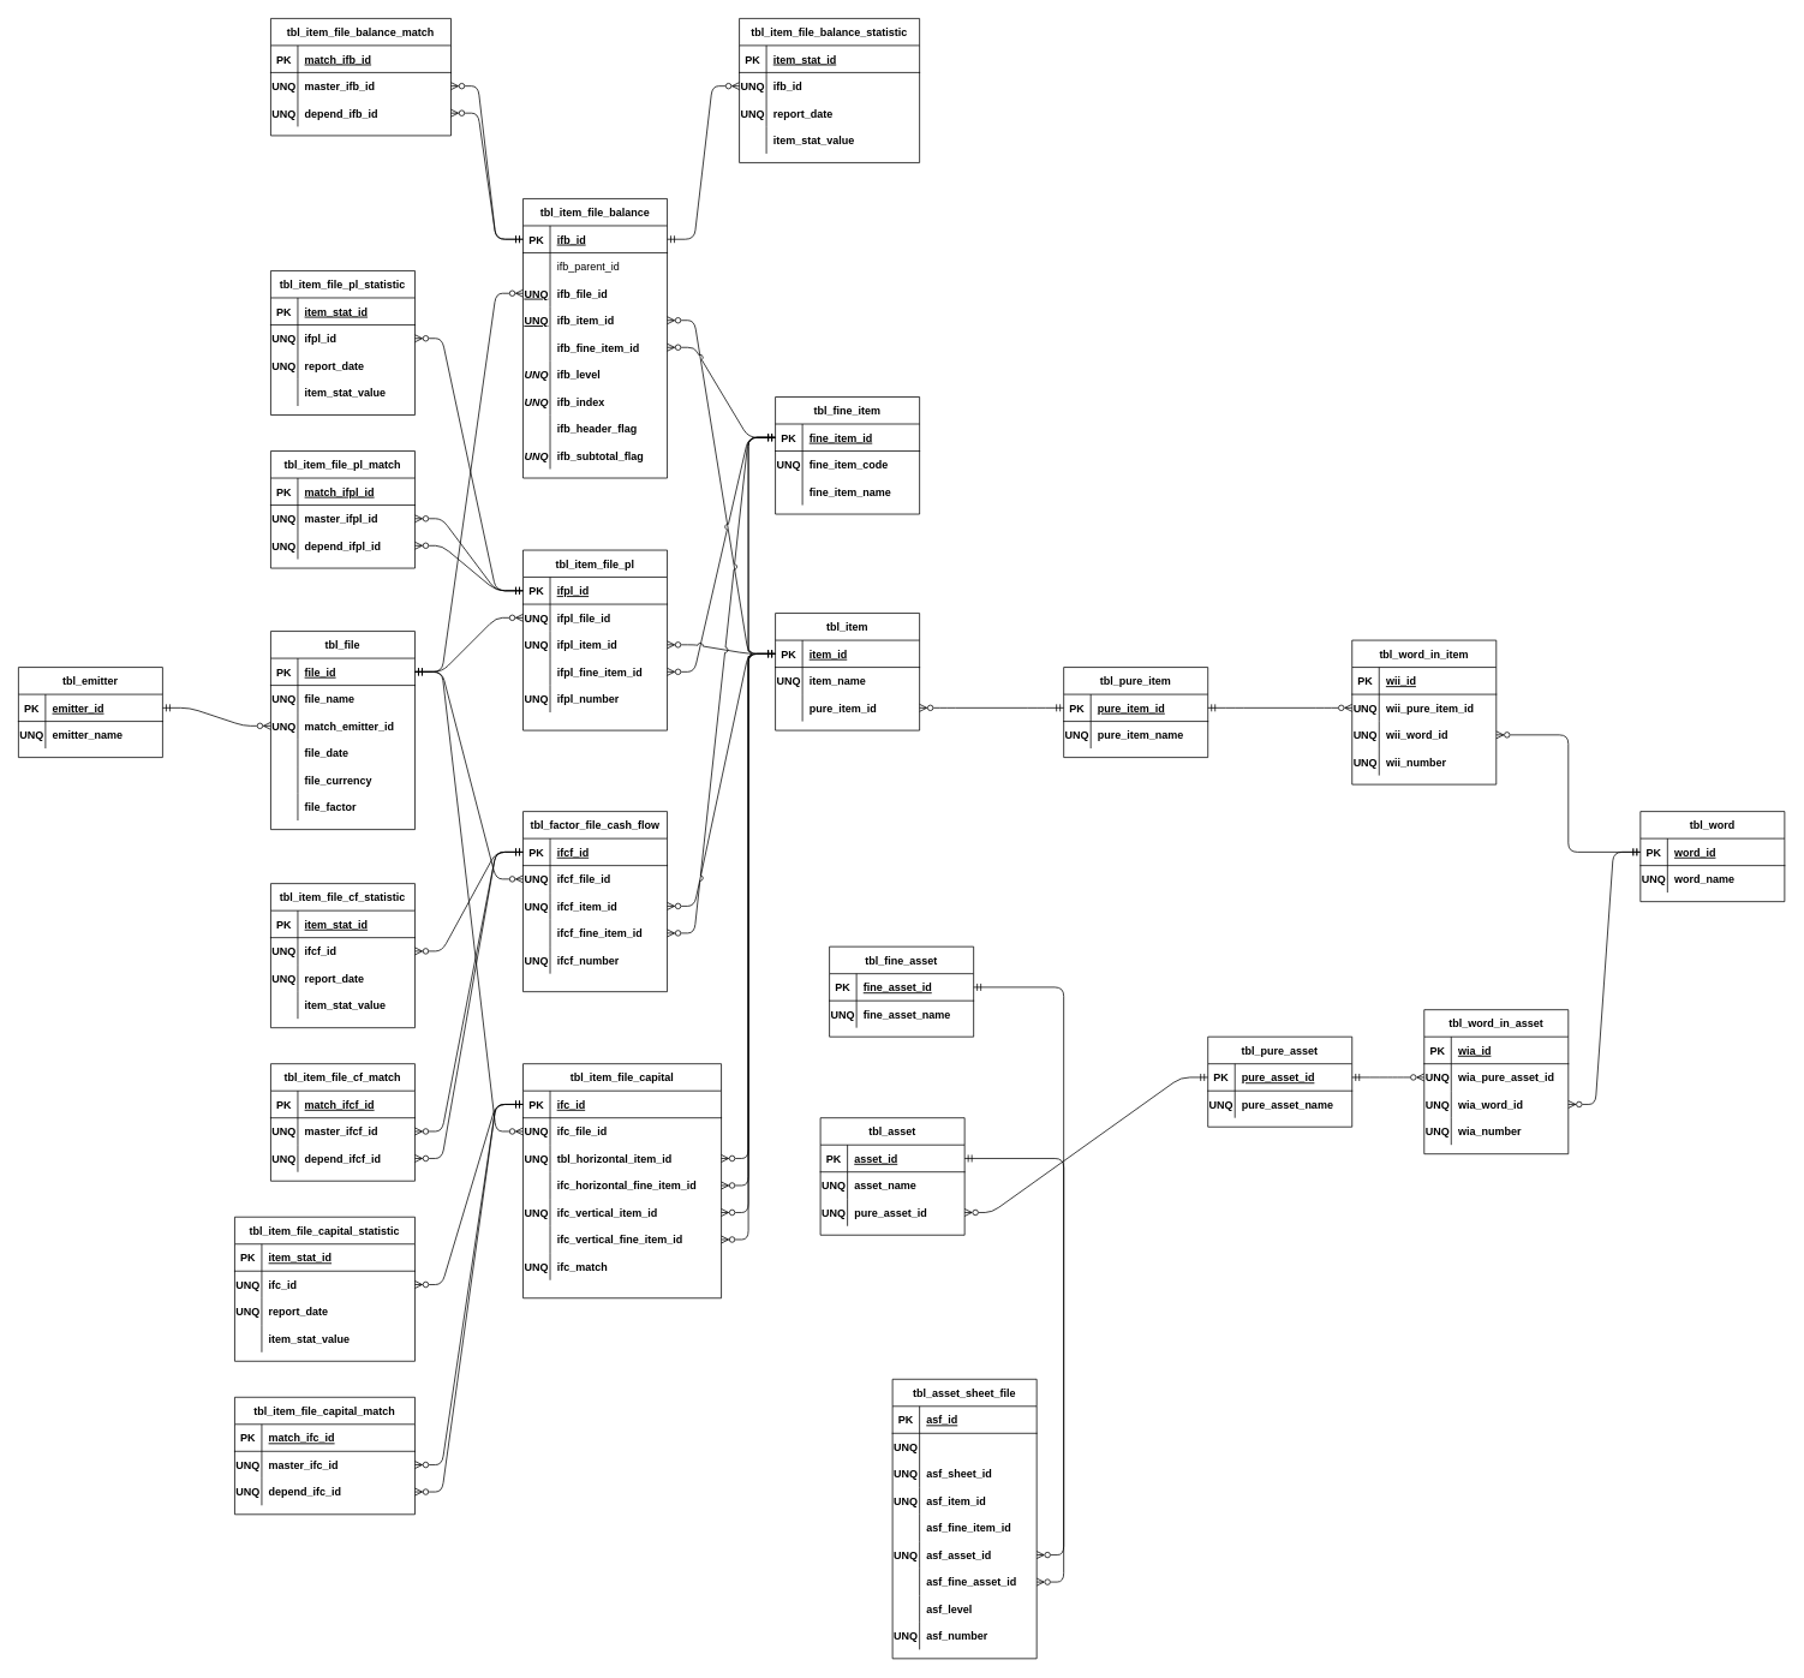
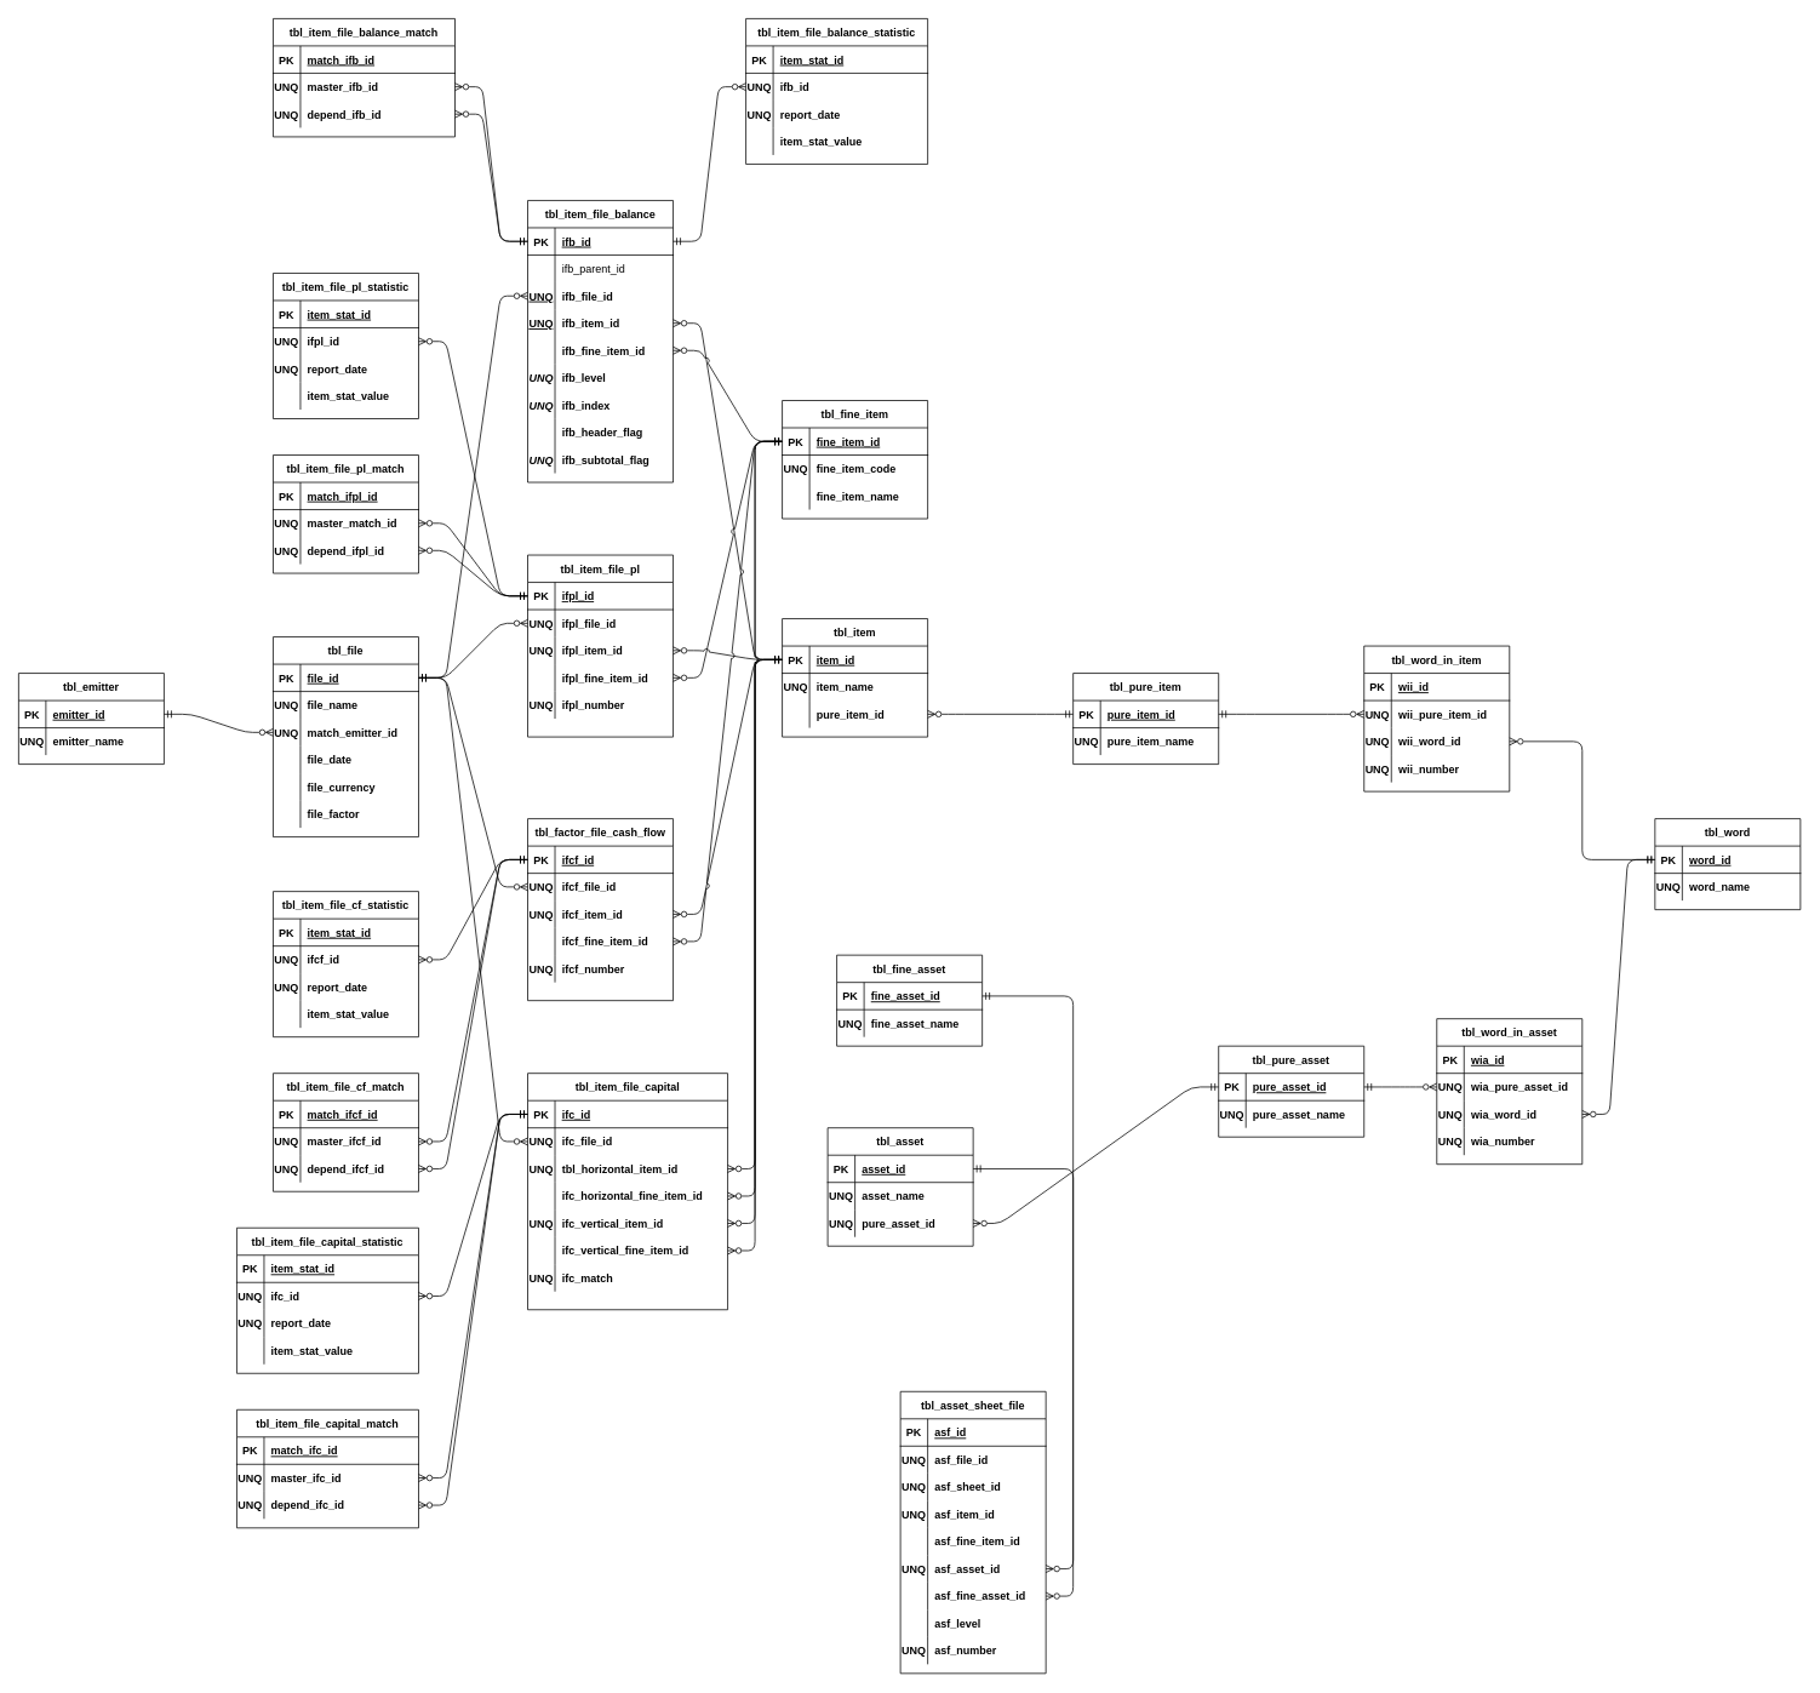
- <mxCell id="290" value="master_ifpl_id" style="shape=partialRectangle;connectable=0;fillColor=none;top=0;left=0;bottom=0;right=0;align=left;spacingLeft=6;overflow=hidden;fontStyle=1" parent="288" vertex="1"><mxGeometry x="30" width="130" height="30" as="geometry"><mxRectangle width="130" height="30" as="alternateBounds" /></mxGeometry></mxCell>
+ <mxCell id="290" value="master_match_id" style="shape=partialRectangle;connectable=0;fillColor=none;top=0;left=0;bottom=0;right=0;align=left;spacingLeft=6;overflow=hidden;fontStyle=1" parent="288" vertex="1"><mxGeometry x="30" width="130" height="30" as="geometry"><mxRectangle width="130" height="30" as="alternateBounds" /></mxGeometry></mxCell>
+ <mxCell id="154" value="asf_file_id" style="shape=partialRectangle;connectable=0;fillColor=none;top=0;left=0;bottom=0;right=0;align=left;spacingLeft=6;overflow=hidden;fontStyle=1" parent="152" vertex="1"><mxGeometry x="30" width="130" height="30" as="geometry"><mxRectangle width="130" height="30" as="alternateBounds" /></mxGeometry></mxCell>
